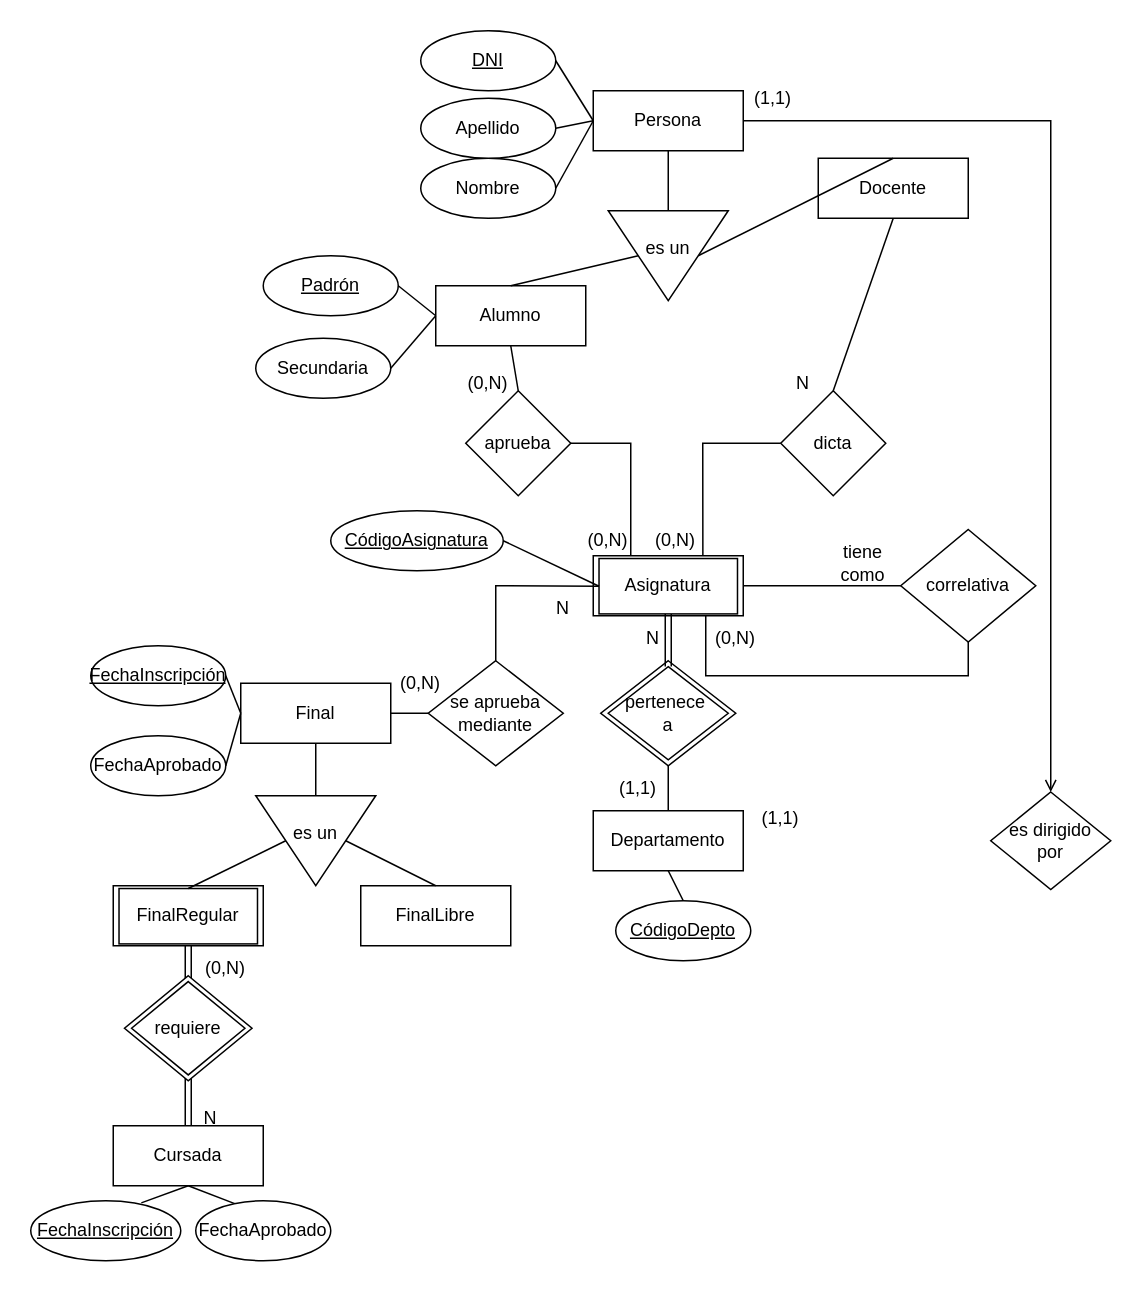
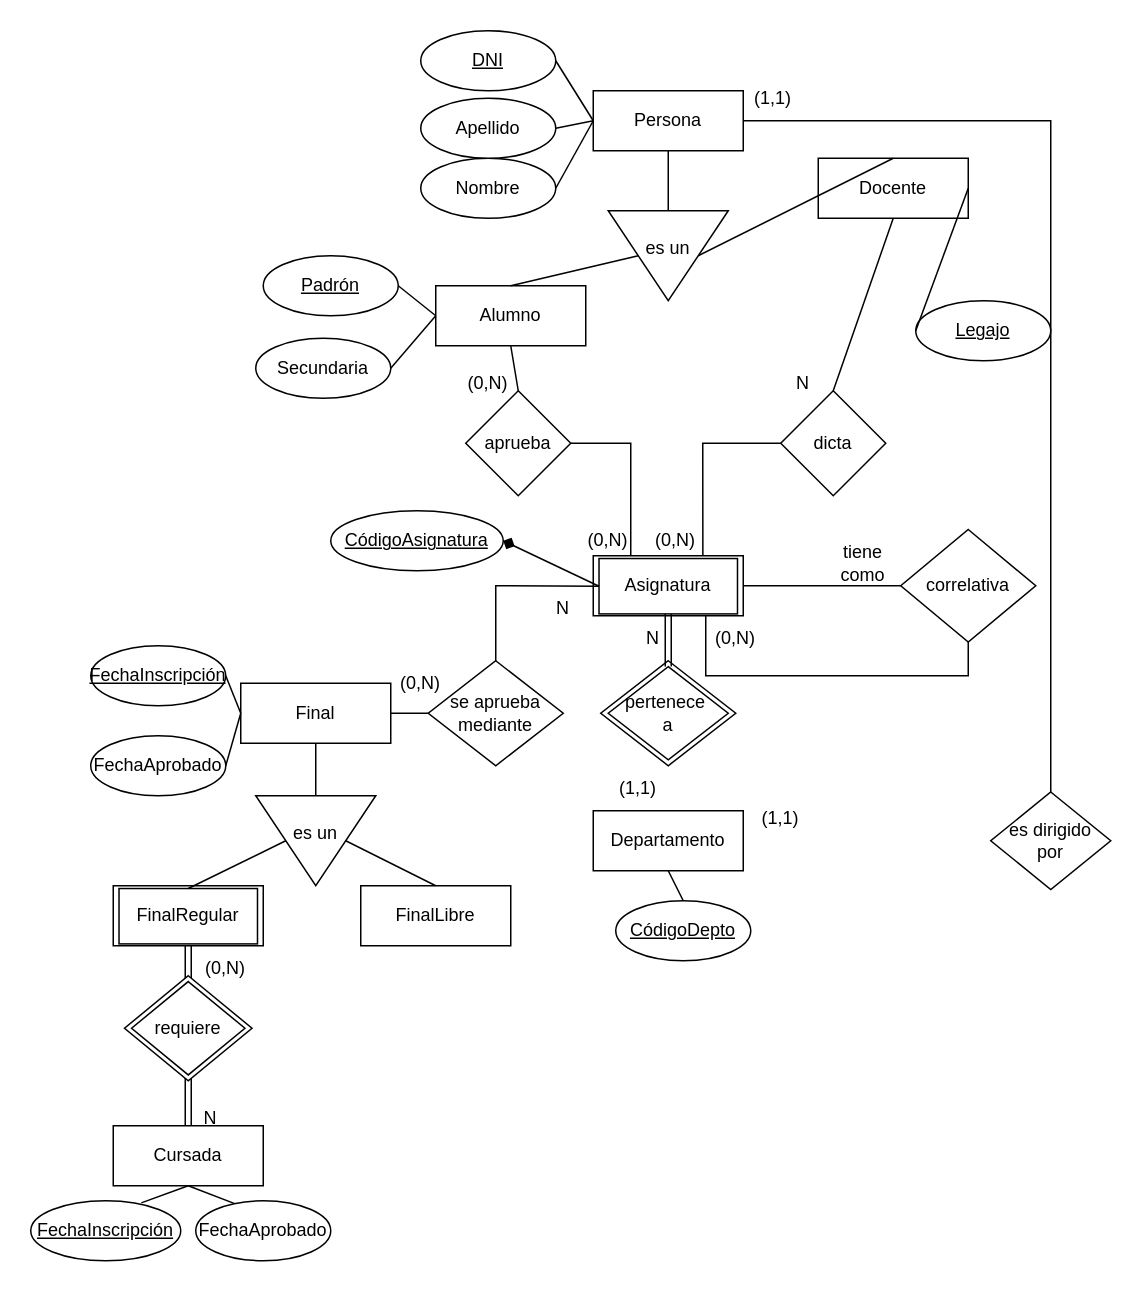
+ <mxCell id="20" value="" style="endArrow=none;html=1;rounded=0;fontFamily=Helvetica;fontSize=12;fontColor=default;exitX=1;exitY=0.5;exitDx=0;exitDy=0;entryX=0;entryY=0.5;entryDx=0;entryDy=0;" edge="1" parent="1" source="3" target="18"><mxGeometry width="50" height="50" relative="1" as="geometry"><mxPoint x="450" y="160" as="sourcePoint" /><mxPoint x="495" y="160" as="targetPoint" /></mxGeometry></mxCell>
+ <mxCell id="18" value="&lt;u&gt;Legajo&lt;/u&gt;" style="ellipse;whiteSpace=wrap;html=1;strokeColor=default;fontFamily=Helvetica;fontSize=12;fontColor=default;fillColor=default;" vertex="1" parent="1"><mxGeometry x="610" y="200" width="90" height="40" as="geometry" /></mxCell>
- <mxCell id="41" value="" style="endArrow=none;html=1;rounded=0;fontFamily=Helvetica;fontSize=12;fontColor=default;entryX=1;entryY=0.5;entryDx=0;entryDy=0;exitX=0;exitY=0.5;exitDx=0;exitDy=0;" edge="1" parent="1" source="39" target="40"><mxGeometry width="50" height="50" relative="1" as="geometry"><mxPoint x="450" y="370" as="sourcePoint" /><mxPoint x="495" y="370" as="targetPoint" /></mxGeometry></mxCell>
+ <mxCell id="41" value="" style="endArrow=diamond;html=1;rounded=0;fontFamily=Helvetica;fontSize=12;fontColor=default;entryX=1;entryY=0.5;entryDx=0;entryDy=0;exitX=0;exitY=0.5;exitDx=0;exitDy=0;" edge="1" parent="1" source="39" target="40"><mxGeometry width="50" height="50" relative="1" as="geometry"><mxPoint x="450" y="370" as="sourcePoint" /><mxPoint x="495" y="370" as="targetPoint" /></mxGeometry></mxCell>
- <mxCell id="70" value="" style="endArrow=open;html=1;rounded=0;fontFamily=Helvetica;fontSize=12;fontColor=default;entryX=0.5;entryY=0;entryDx=0;entryDy=0;exitX=1;exitY=0.5;exitDx=0;exitDy=0;" edge="1" parent="1" source="5" target="69"><mxGeometry width="50" height="50" relative="1" as="geometry"><mxPoint x="360" y="390" as="sourcePoint" /><mxPoint x="405" y="390" as="targetPoint" /><Array as="points"><mxPoint x="700" y="80" /></Array></mxGeometry></mxCell>
+ <mxCell id="70" value="" style="endArrow=none;html=1;rounded=0;fontFamily=Helvetica;fontSize=12;fontColor=default;entryX=0.5;entryY=0;entryDx=0;entryDy=0;exitX=1;exitY=0.5;exitDx=0;exitDy=0;" edge="1" parent="1" source="5" target="69"><mxGeometry width="50" height="50" relative="1" as="geometry"><mxPoint x="360" y="390" as="sourcePoint" /><mxPoint x="405" y="390" as="targetPoint" /><Array as="points"><mxPoint x="700" y="80" /></Array></mxGeometry></mxCell>
- <mxCell id="21" value="" style="endArrow=none;html=1;rounded=0;fontFamily=Helvetica;fontSize=12;fontColor=default;entryX=0.5;entryY=1;entryDx=0;entryDy=0;exitX=0.5;exitY=0;exitDx=0;exitDy=0;" edge="1" parent="1" source="4" target="36"><mxGeometry width="50" height="50" relative="1" as="geometry"><mxPoint x="455" y="490" as="sourcePoint" /><mxPoint x="445" y="520" as="targetPoint" /></mxGeometry></mxCell>
